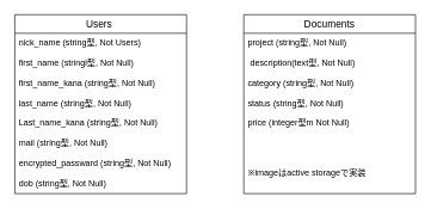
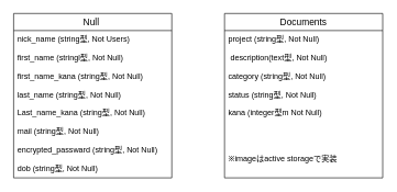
- <mxCell id="2" value="Users " style="swimlane;fontStyle=0;childLayout=stackLayout;horizontal=1;startSize=26;horizontalStack=0;resizeParent=1;resizeParentMax=0;resizeLast=0;collapsible=1;marginBottom=0;align=center;fontSize=14;" vertex="1" parent="1"><mxGeometry x="20" y="20" width="240" height="250" as="geometry" /></mxCell>
+ <mxCell id="2" value="Null " style="swimlane;fontStyle=0;childLayout=stackLayout;horizontal=1;startSize=26;horizontalStack=0;resizeParent=1;resizeParentMax=0;resizeLast=0;collapsible=1;marginBottom=0;align=center;fontSize=14;" vertex="1" parent="1"><mxGeometry x="20" y="20" width="240" height="250" as="geometry" /></mxCell>
- <mxCell id="5" value="project (string型, Not Null)&#10;&#10; description(text型, Not Null)&#10;&#10;category (string型, Not Null)&#10;&#10;status (string型, Not Null)&#10;&#10;price (integer型m Not Null)&#10;&#10;&#10;&#10;&#10;※imageはactive storageで実装" style="text;strokeColor=none;fillColor=none;spacingLeft=4;spacingRight=4;overflow=hidden;rotatable=0;points=[[0,0.5],[1,0.5]];portConstraint=eastwest;fontSize=12;fontStyle=0" vertex="1" parent="4"><mxGeometry y="26" width="240" height="224" as="geometry" /></mxCell>
+ <mxCell id="5" value="project (string型, Not Null)&#10;&#10; description(text型, Not Null)&#10;&#10;category (string型, Not Null)&#10;&#10;status (string型, Not Null)&#10;&#10;kana (integer型m Not Null)&#10;&#10;&#10;&#10;&#10;※imageはactive storageで実装" style="text;strokeColor=none;fillColor=none;spacingLeft=4;spacingRight=4;overflow=hidden;rotatable=0;points=[[0,0.5],[1,0.5]];portConstraint=eastwest;fontSize=12;fontStyle=0" vertex="1" parent="4"><mxGeometry y="26" width="240" height="224" as="geometry" /></mxCell>
